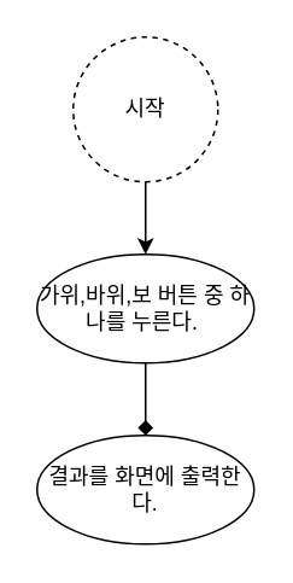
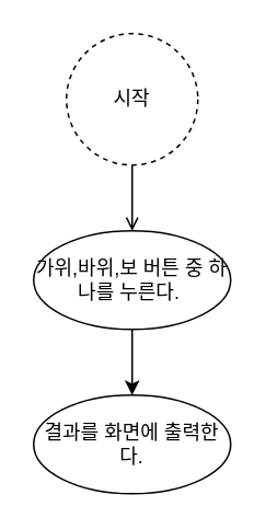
- <mxCell id="2" value="" style="edgeStyle=none;html=1;" edge="1" parent="1" source="3" target="5"><mxGeometry relative="1" as="geometry" /></mxCell>
+ <mxCell id="2" value="" style="edgeStyle=none;html=1;endArrow=open;" edge="1" parent="1" source="3" target="5"><mxGeometry relative="1" as="geometry" /></mxCell>
- <mxCell id="4" value="" style="edgeStyle=none;html=1;endArrow=diamond;" edge="1" parent="1" source="5" target="6"><mxGeometry relative="1" as="geometry" /></mxCell>
+ <mxCell id="4" value="" style="edgeStyle=none;html=1;" edge="1" parent="1" source="5" target="6"><mxGeometry relative="1" as="geometry" /></mxCell>
